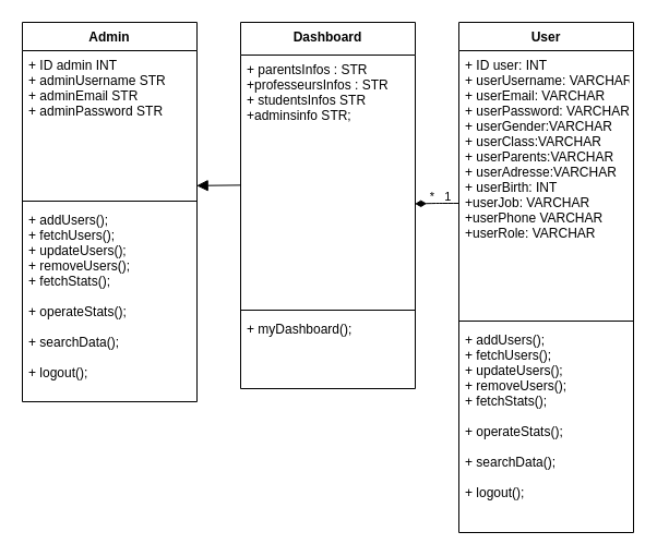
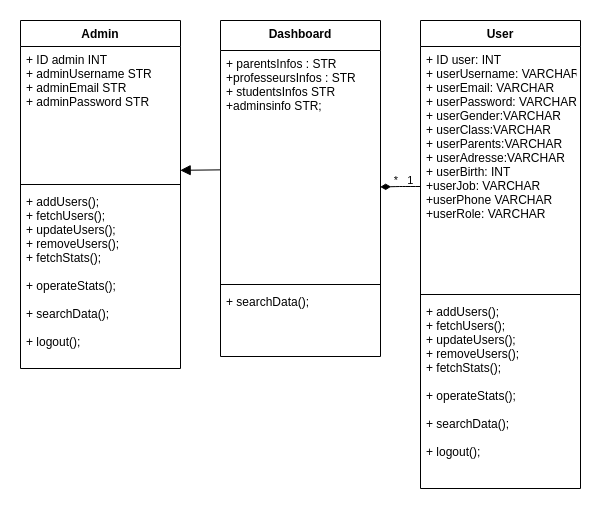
- <mxCell id="13" value="+ myDashboard();" style="text;strokeColor=none;fillColor=none;align=left;verticalAlign=top;spacingLeft=4;spacingRight=4;overflow=hidden;rotatable=0;points=[[0,0.5],[1,0.5]];portConstraint=eastwest;" parent="10" vertex="1"><mxGeometry y="268" width="160" height="68" as="geometry" /></mxCell>
+ <mxCell id="13" value="+ searchData();" style="text;strokeColor=none;fillColor=none;align=left;verticalAlign=top;spacingLeft=4;spacingRight=4;overflow=hidden;rotatable=0;points=[[0,0.5],[1,0.5]];portConstraint=eastwest;" parent="10" vertex="1"><mxGeometry y="268" width="160" height="68" as="geometry" /></mxCell>
